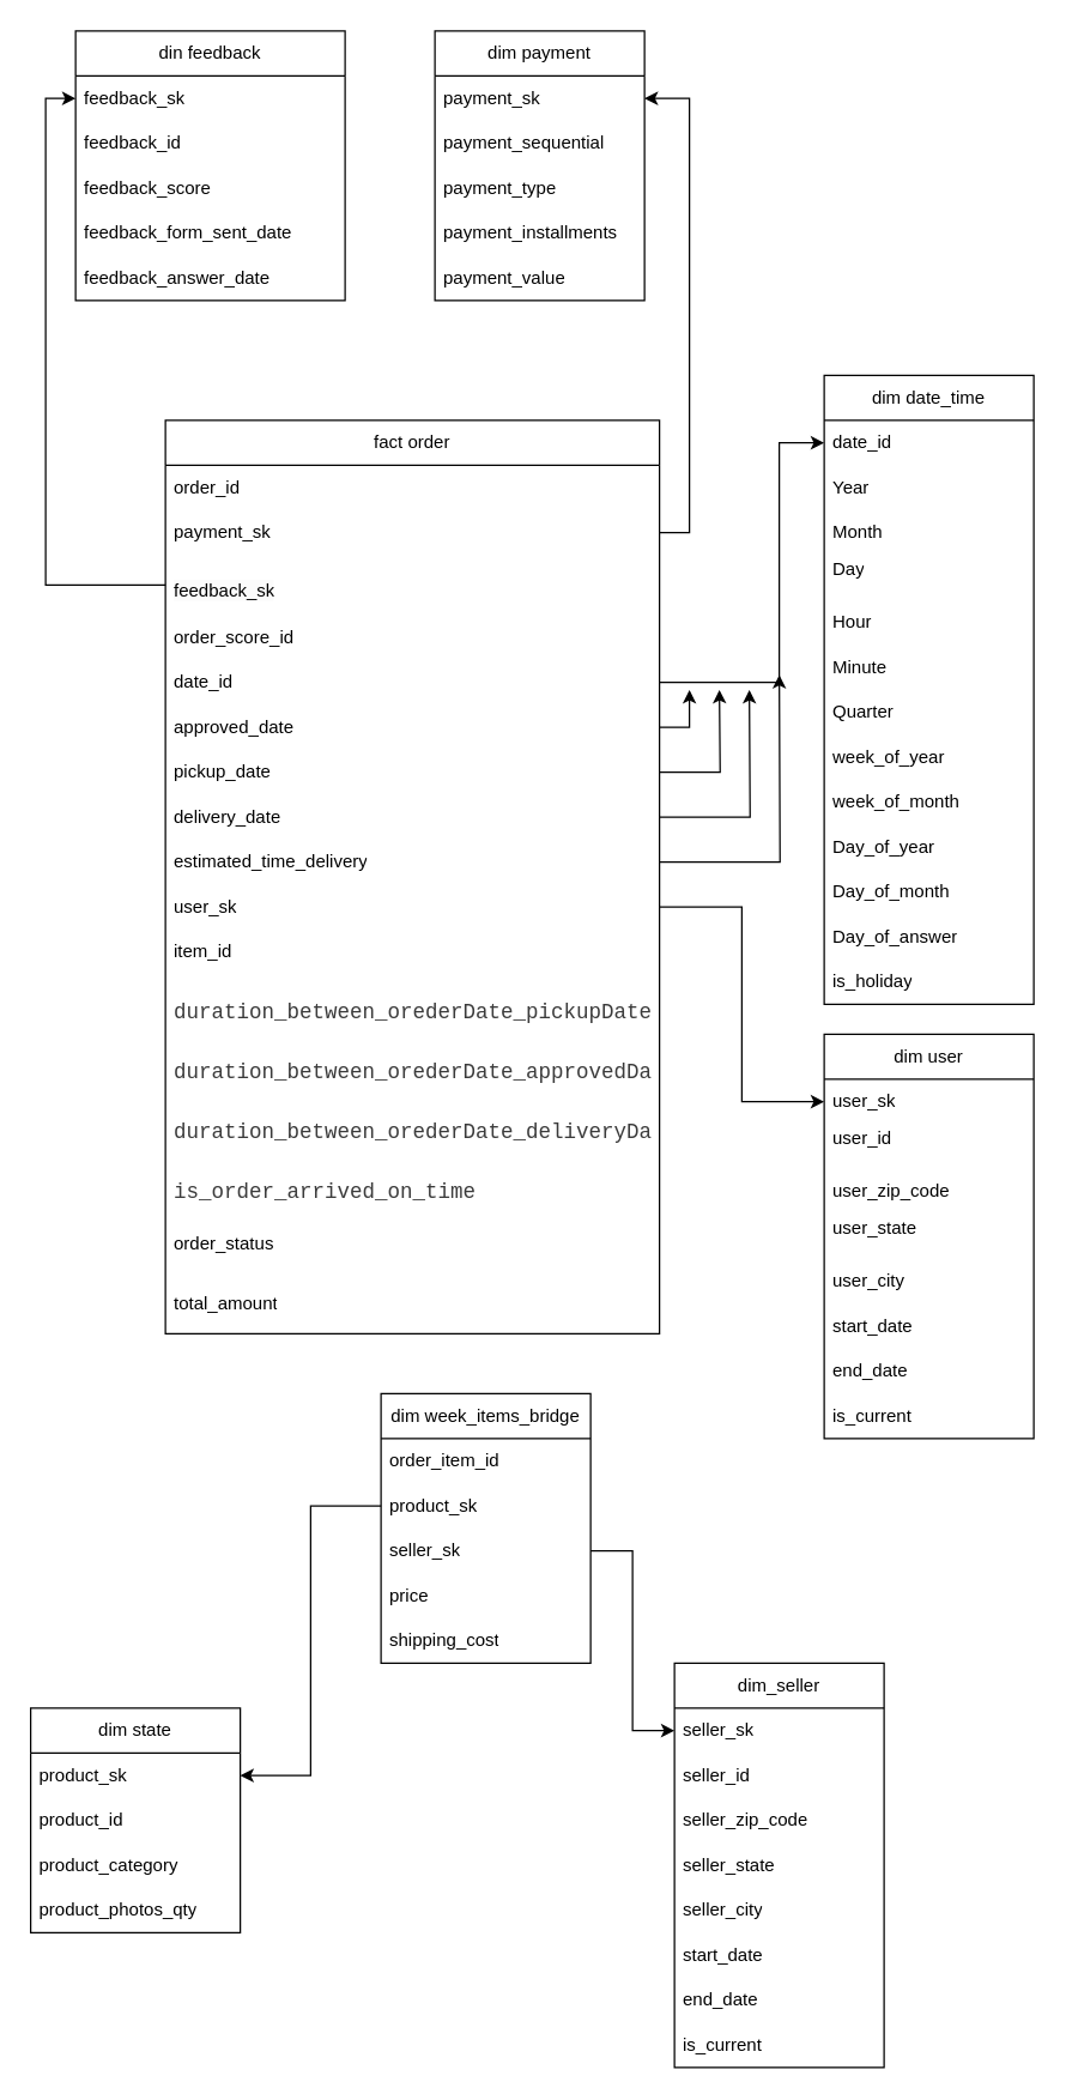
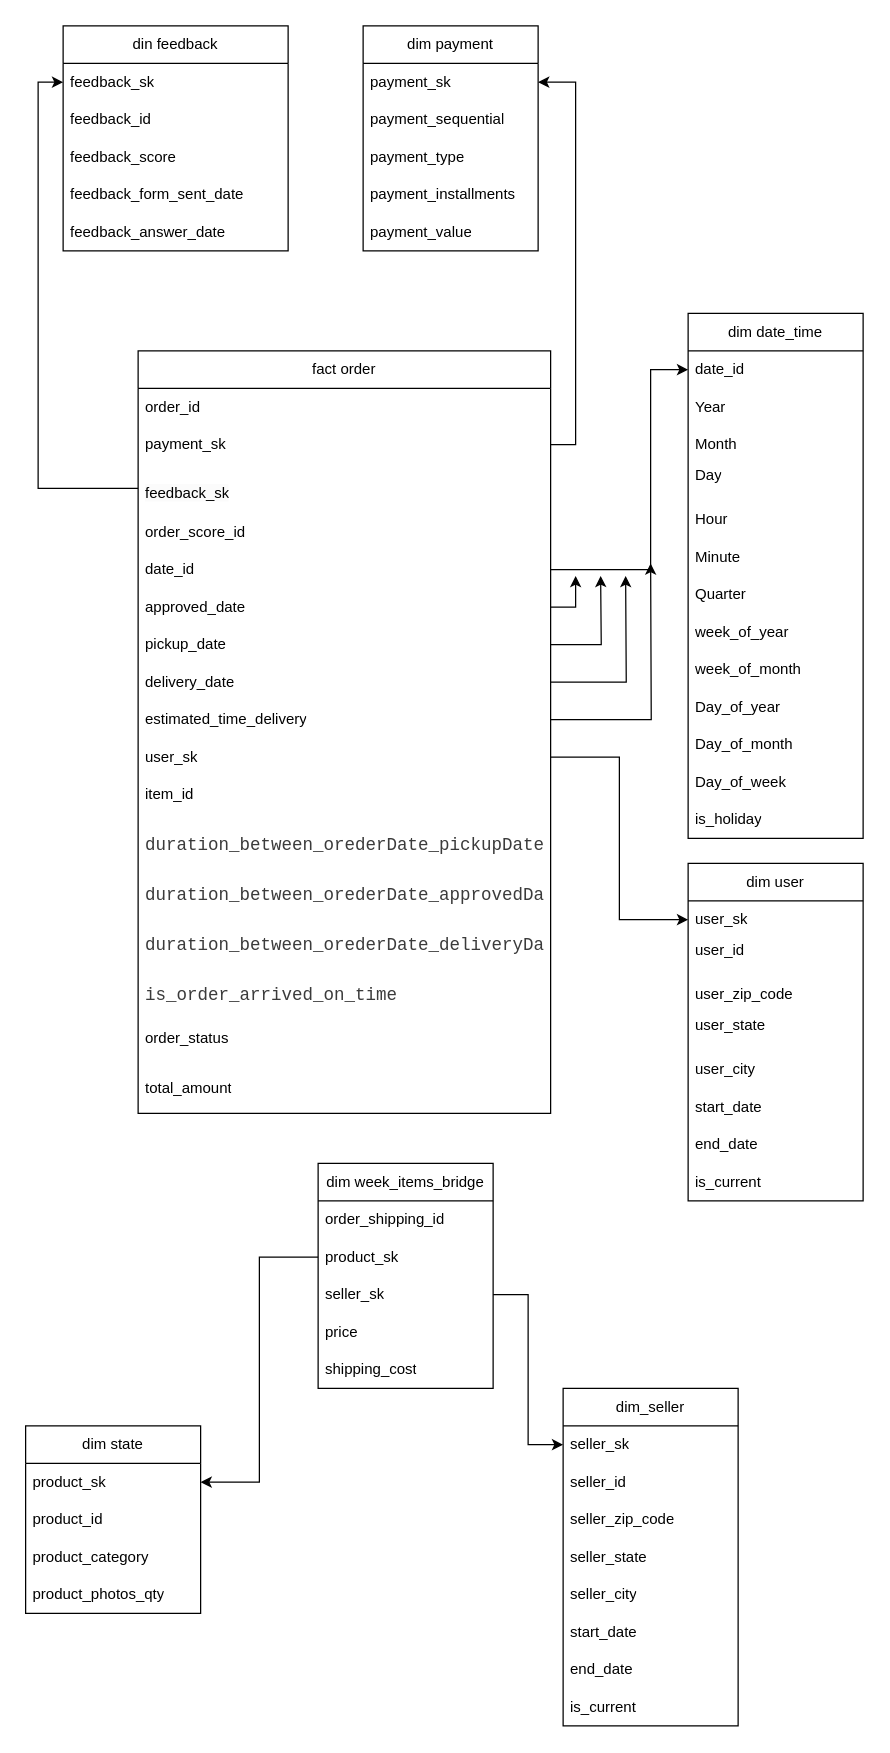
- <mxCell id="14" value="Day_of_answer" style="text;strokeColor=none;fillColor=none;align=left;verticalAlign=middle;spacingLeft=4;spacingRight=4;overflow=hidden;points=[[0,0.5],[1,0.5]];portConstraint=eastwest;rotatable=0;whiteSpace=wrap;html=1;" vertex="1" parent="2"><mxGeometry y="360" width="140" height="30" as="geometry" /></mxCell>
+ <mxCell id="14" value="Day_of_week" style="text;strokeColor=none;fillColor=none;align=left;verticalAlign=middle;spacingLeft=4;spacingRight=4;overflow=hidden;points=[[0,0.5],[1,0.5]];portConstraint=eastwest;rotatable=0;whiteSpace=wrap;html=1;" vertex="1" parent="2"><mxGeometry y="360" width="140" height="30" as="geometry" /></mxCell>
- <mxCell id="61" value="order_item_id" style="text;strokeColor=none;fillColor=none;align=left;verticalAlign=middle;spacingLeft=4;spacingRight=4;overflow=hidden;points=[[0,0.5],[1,0.5]];portConstraint=eastwest;rotatable=0;whiteSpace=wrap;html=1;" vertex="1" parent="60"><mxGeometry y="30" width="140" height="30" as="geometry" /></mxCell>
+ <mxCell id="61" value="order_shipping_id" style="text;strokeColor=none;fillColor=none;align=left;verticalAlign=middle;spacingLeft=4;spacingRight=4;overflow=hidden;points=[[0,0.5],[1,0.5]];portConstraint=eastwest;rotatable=0;whiteSpace=wrap;html=1;" vertex="1" parent="60"><mxGeometry y="30" width="140" height="30" as="geometry" /></mxCell>
